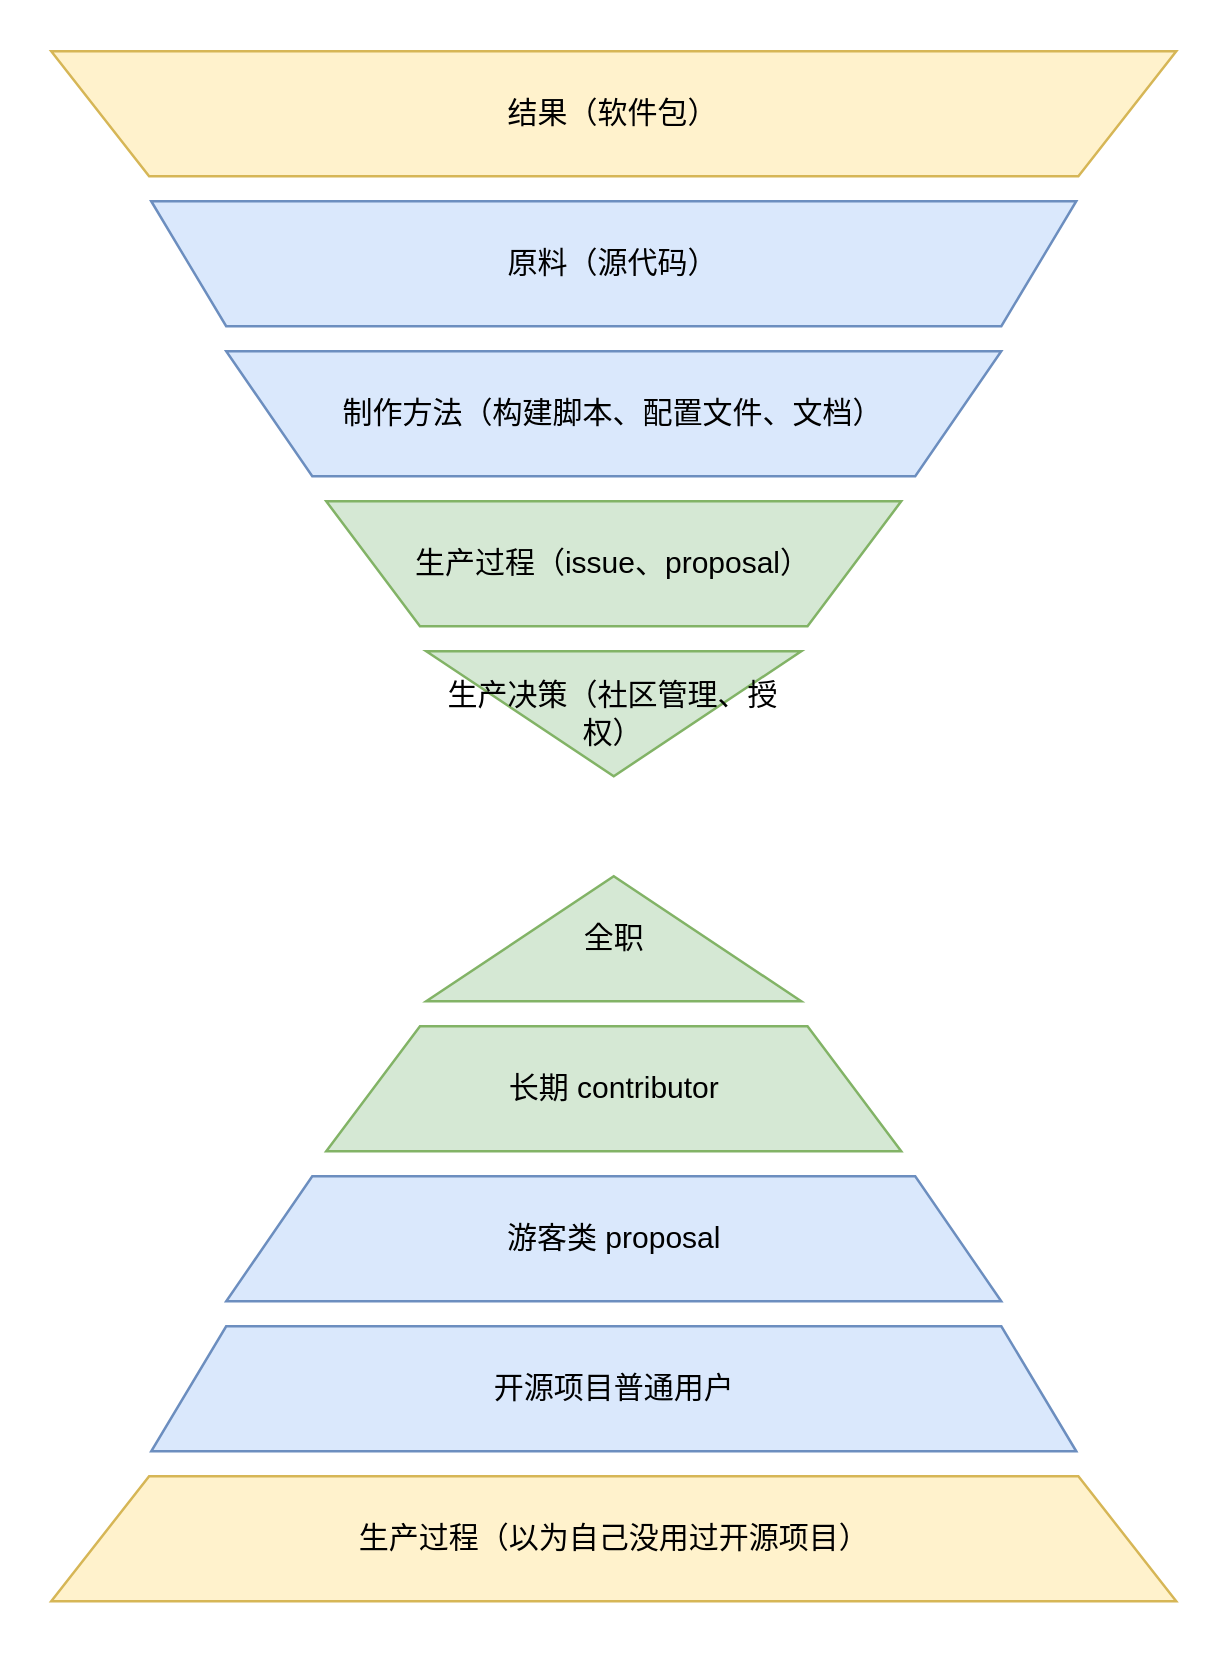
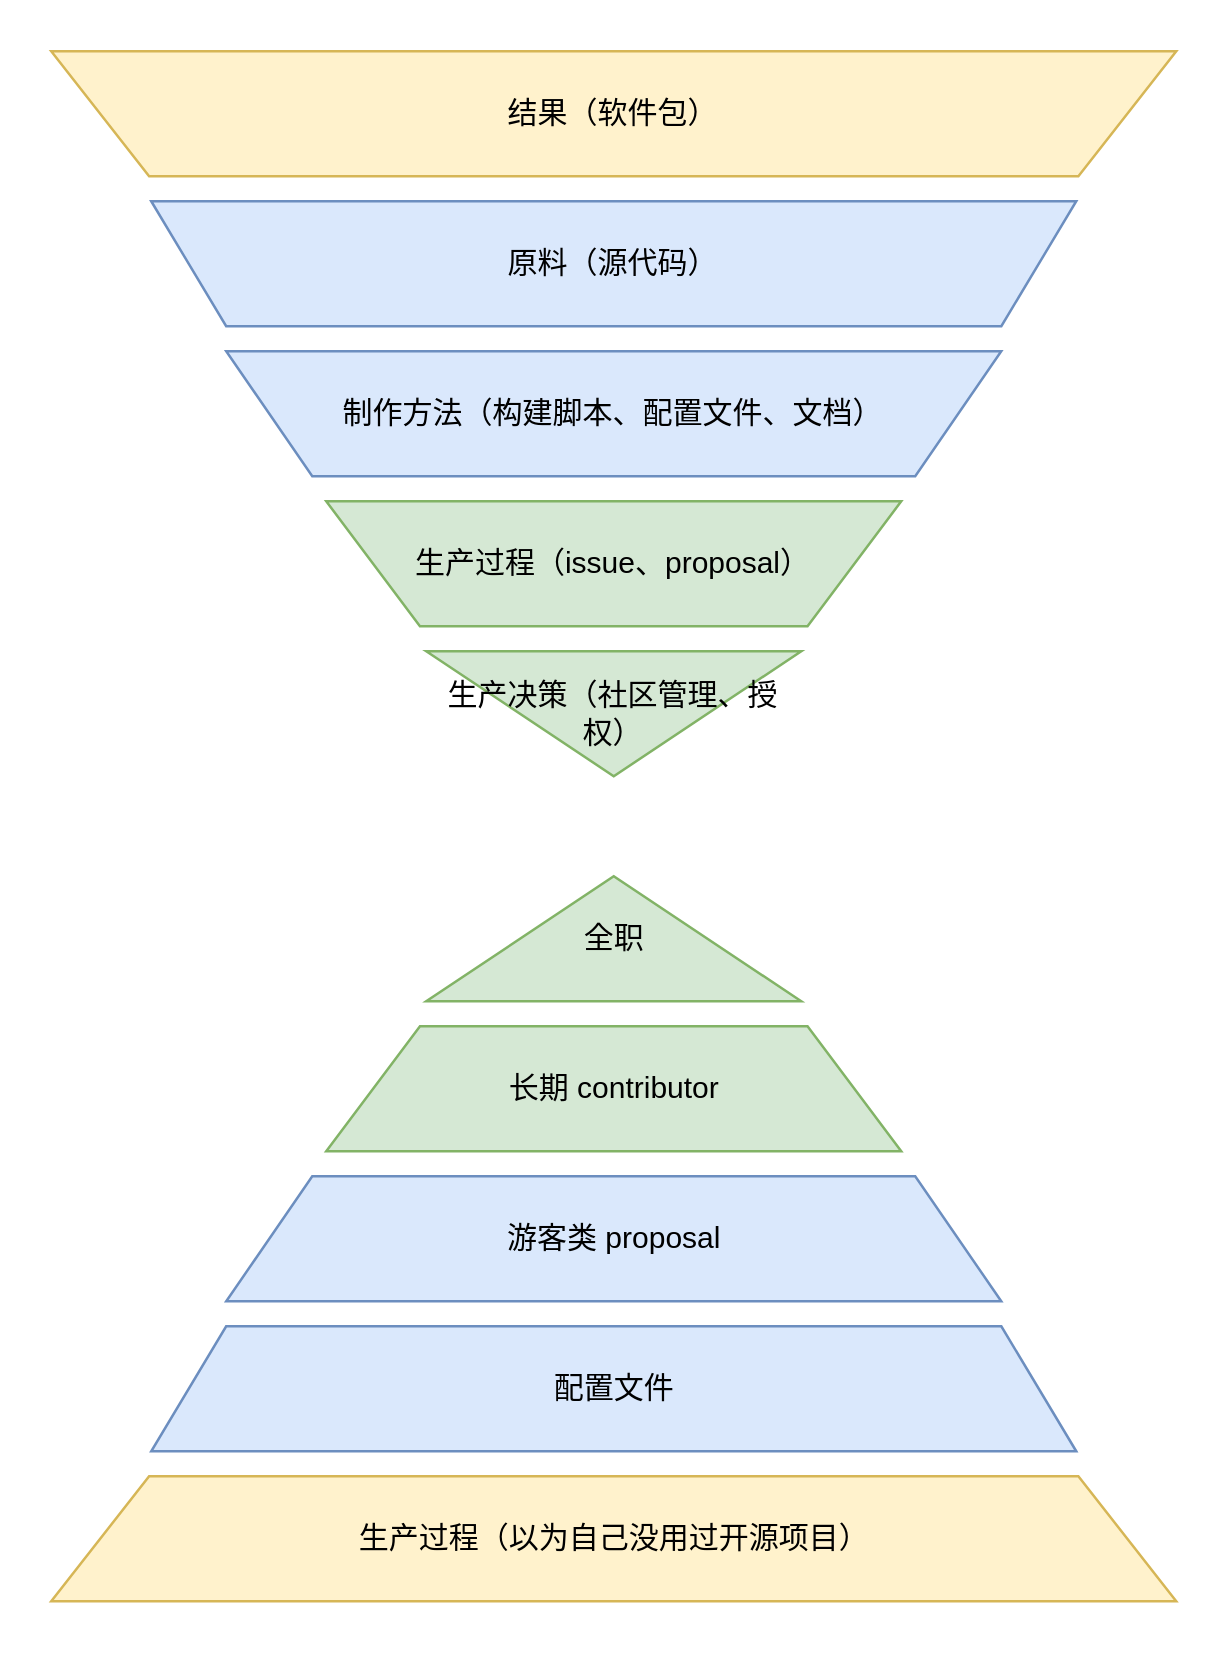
- <mxCell id="13" value="开源项目普通用户" style="text;html=1;align=center;verticalAlign=middle;resizable=0;points=[];autosize=1;strokeColor=none;fillColor=none;" vertex="1" parent="1"><mxGeometry x="185" y="540" width="120" height="30" as="geometry" /></mxCell>
+ <mxCell id="13" value="配置文件" style="text;html=1;align=center;verticalAlign=middle;resizable=0;points=[];autosize=1;strokeColor=none;fillColor=none;" vertex="1" parent="1"><mxGeometry x="185" y="540" width="120" height="30" as="geometry" /></mxCell>
